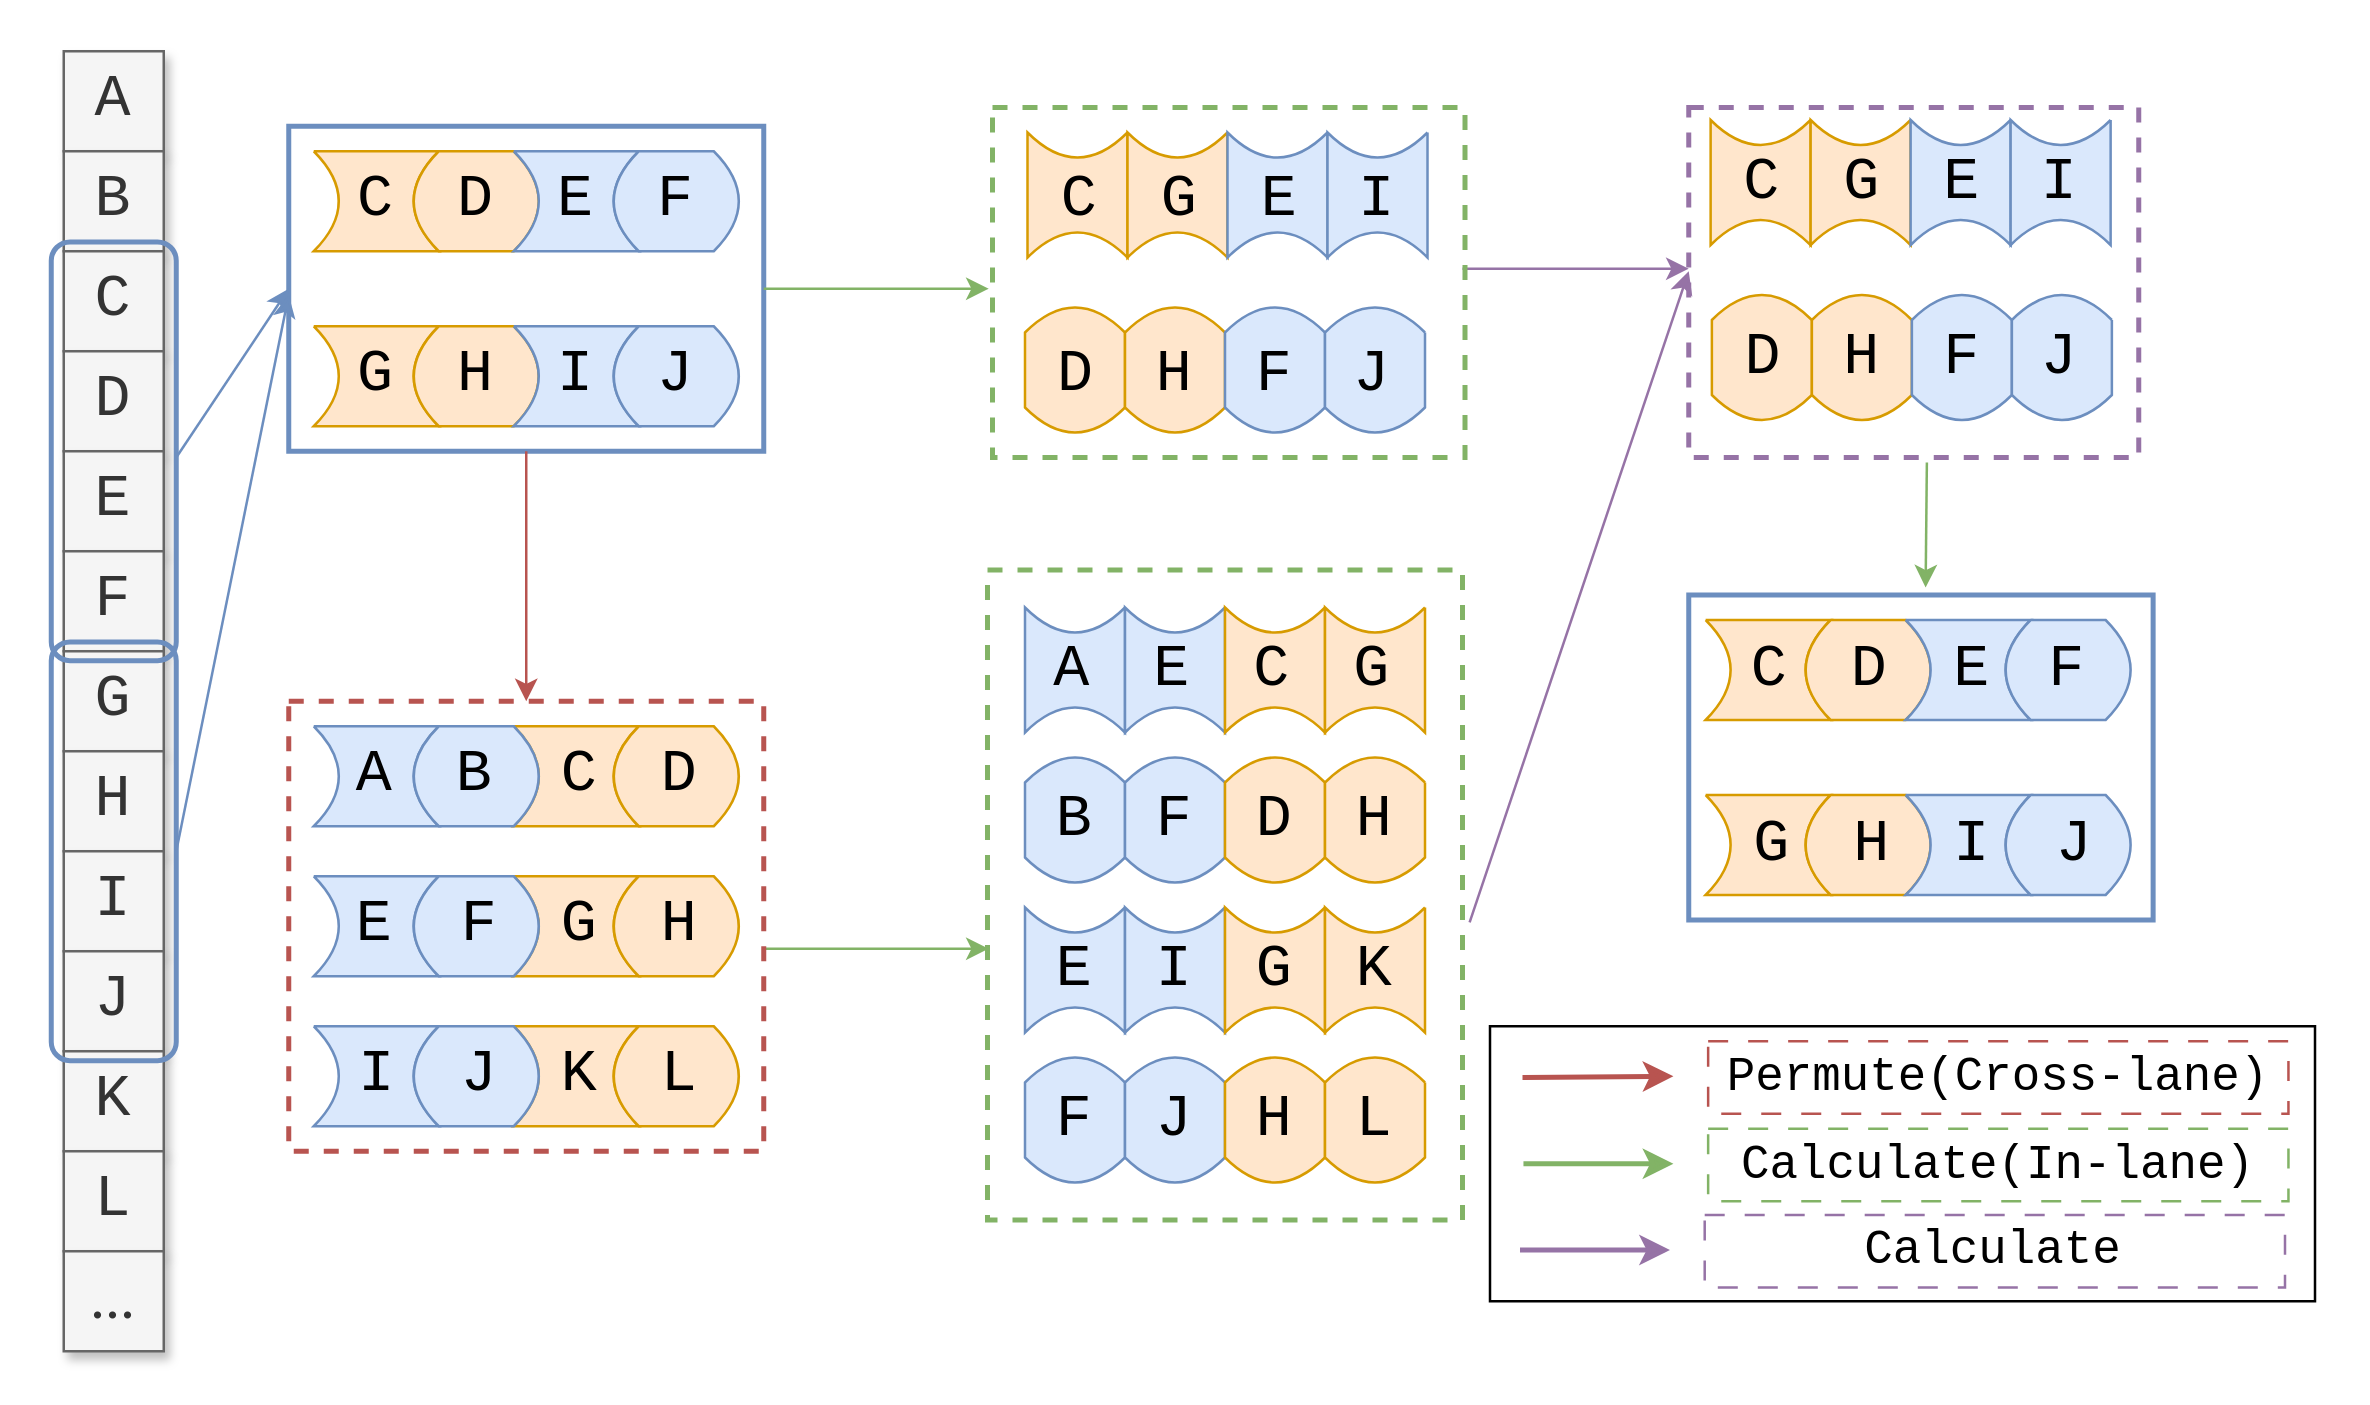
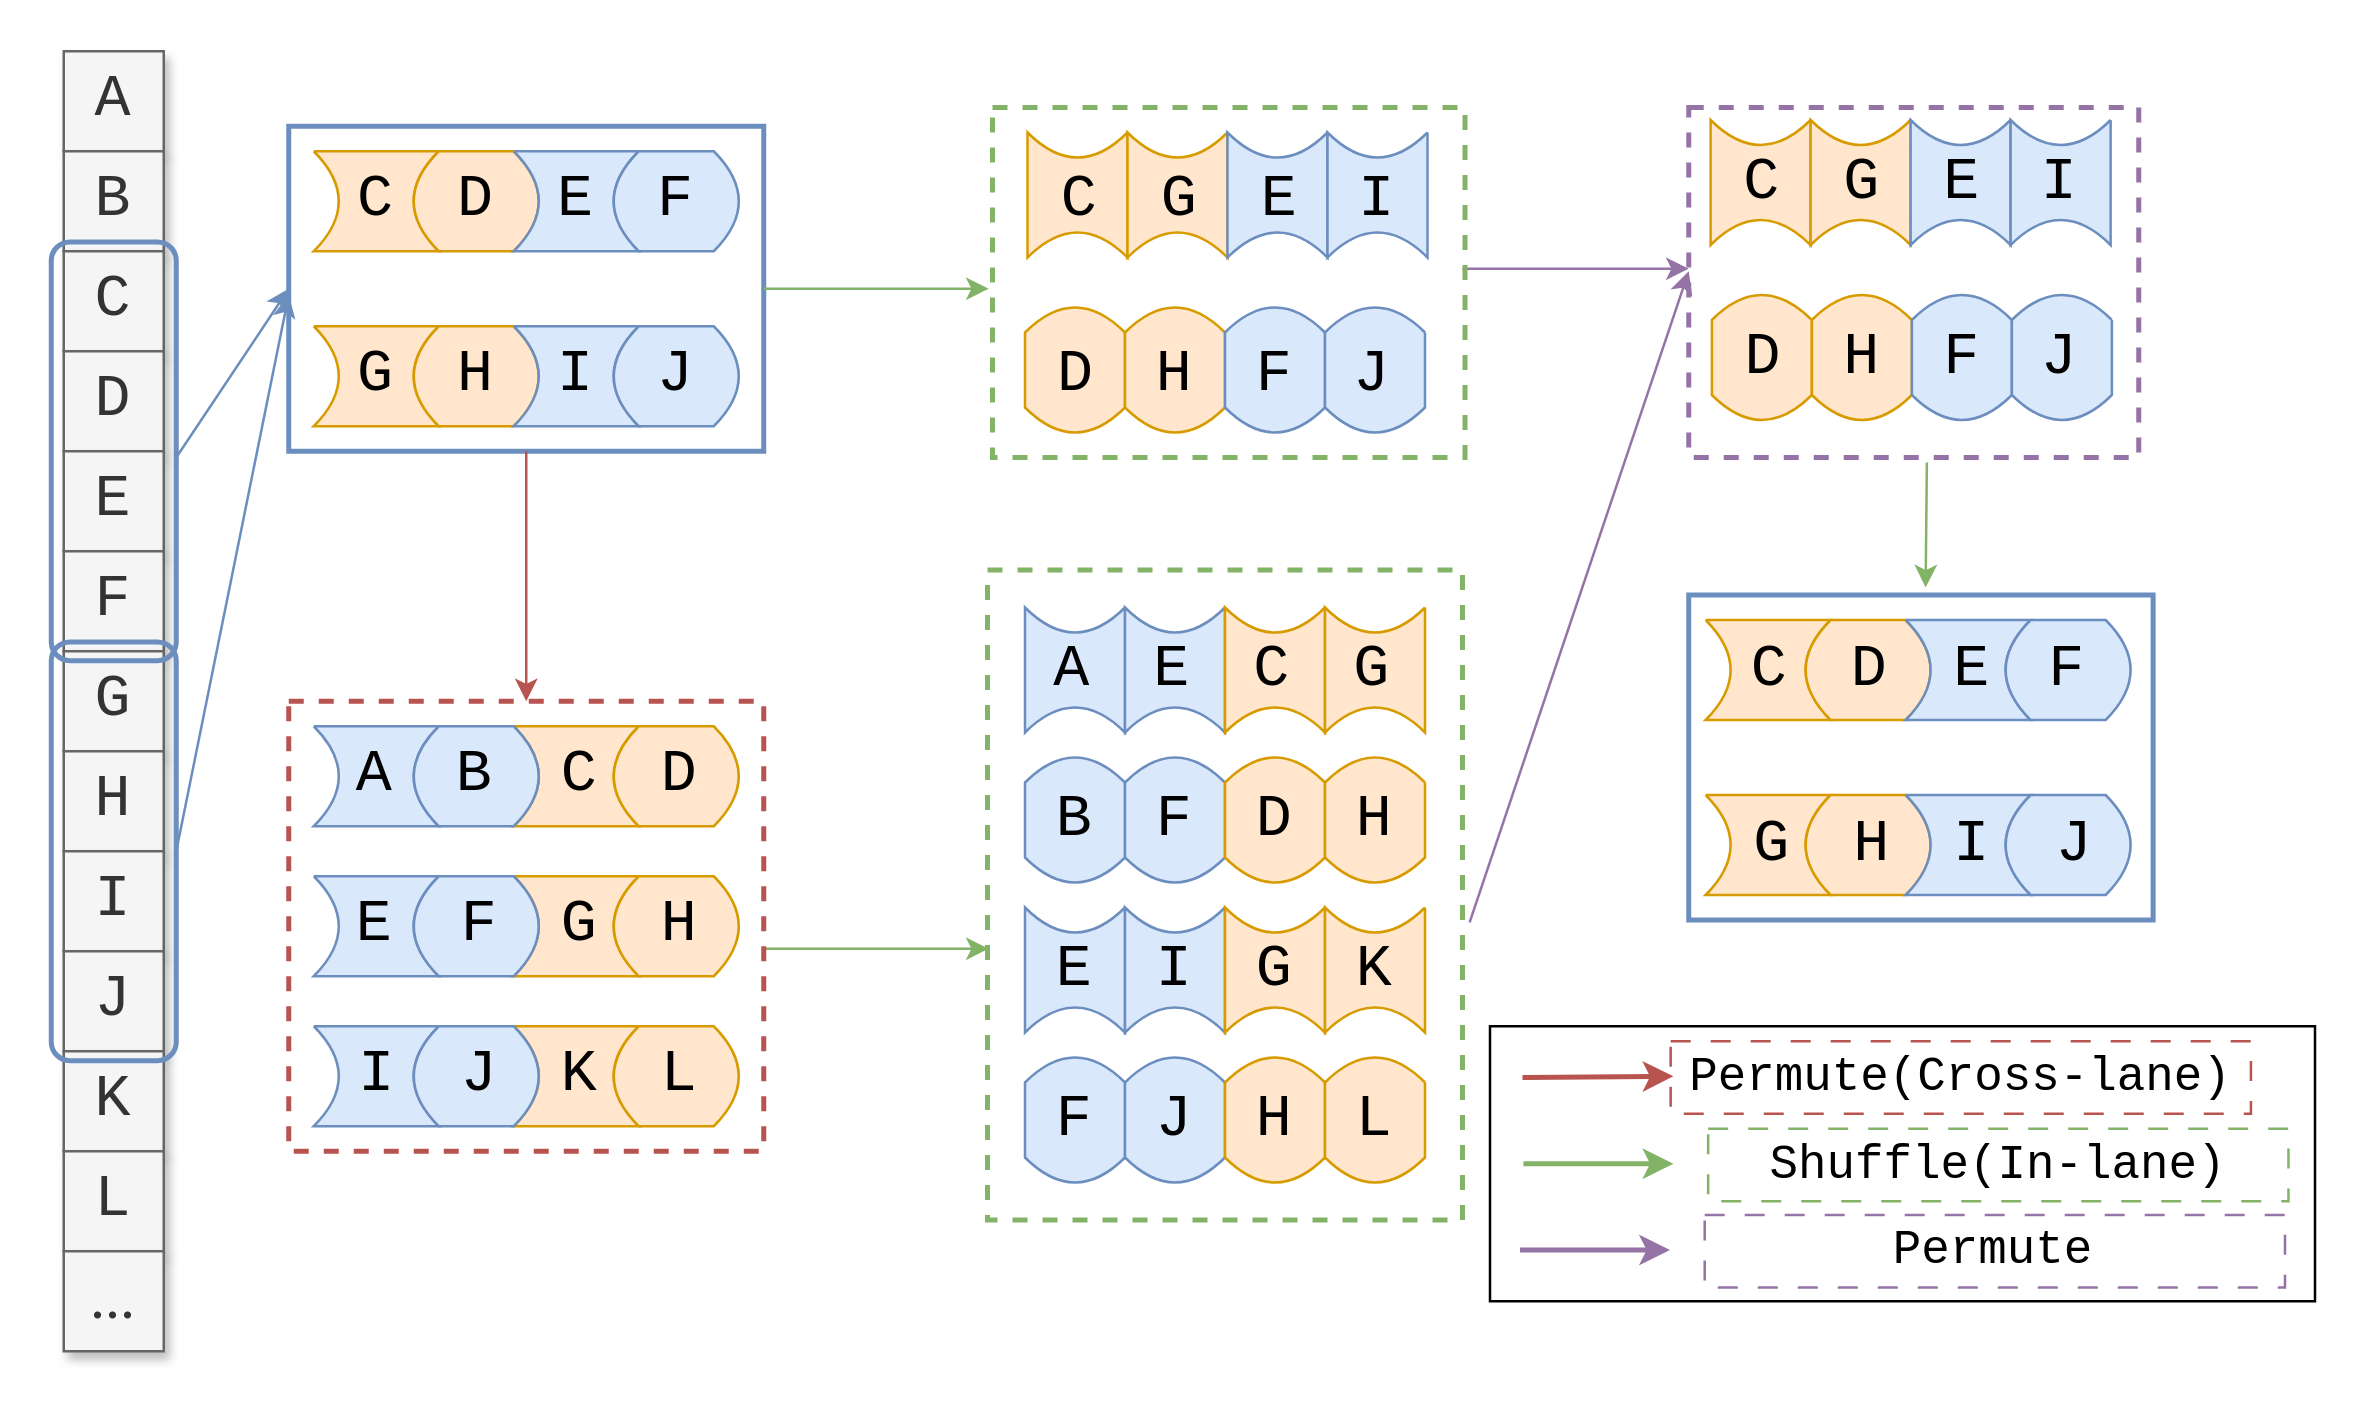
- <mxCell id="108" value="&lt;font style=&quot;font-size: 19px;&quot; face=&quot;Courier New&quot;&gt;Permute(Cross-lane)&lt;/font&gt;" style="text;html=1;strokeColor=#b85450;fillColor=none;align=center;verticalAlign=middle;whiteSpace=wrap;rounded=0;dashed=1;strokeWidth=1;dashPattern=8 8;" vertex="1" parent="106"><mxGeometry x="87.26" y="6" width="232.12" height="29" as="geometry" /></mxCell>
+ <mxCell id="108" value="&lt;font style=&quot;font-size: 19px;&quot; face=&quot;Courier New&quot;&gt;Permute(Cross-lane)&lt;/font&gt;" style="text;html=1;strokeColor=#b85450;fillColor=none;align=center;verticalAlign=middle;whiteSpace=wrap;rounded=0;dashed=1;strokeWidth=1;dashPattern=8 8;" vertex="1" parent="106"><mxGeometry x="72.26" y="6" width="232.12" height="29" as="geometry" /></mxCell>
- <mxCell id="109" value="&lt;font style=&quot;font-size: 19px;&quot; face=&quot;Courier New&quot;&gt;Calculate(In-lane)&lt;/font&gt;" style="text;html=1;strokeColor=#82b366;fillColor=none;align=center;verticalAlign=middle;whiteSpace=wrap;rounded=0;dashed=1;strokeWidth=1;dashPattern=8 8;" vertex="1" parent="106"><mxGeometry x="87.26" y="41" width="232.12" height="29" as="geometry" /></mxCell>
+ <mxCell id="109" value="&lt;font style=&quot;font-size: 19px;&quot; face=&quot;Courier New&quot;&gt;Shuffle(In-lane)&lt;/font&gt;" style="text;html=1;strokeColor=#82b366;fillColor=none;align=center;verticalAlign=middle;whiteSpace=wrap;rounded=0;dashed=1;strokeWidth=1;dashPattern=8 8;" vertex="1" parent="106"><mxGeometry x="87.26" y="41" width="232.12" height="29" as="geometry" /></mxCell>
- <mxCell id="111" value="&lt;font style=&quot;font-size: 19px;&quot; face=&quot;Courier New&quot;&gt;Calculate&lt;/font&gt;" style="text;html=1;strokeColor=#9673a6;fillColor=none;align=center;verticalAlign=middle;whiteSpace=wrap;rounded=0;dashed=1;strokeWidth=1;dashPattern=8 8;" vertex="1" parent="106"><mxGeometry x="85.88" y="75.5" width="232.12" height="29" as="geometry" /></mxCell>
+ <mxCell id="111" value="&lt;font style=&quot;font-size: 19px;&quot; face=&quot;Courier New&quot;&gt;Permute&lt;/font&gt;" style="text;html=1;strokeColor=#9673a6;fillColor=none;align=center;verticalAlign=middle;whiteSpace=wrap;rounded=0;dashed=1;strokeWidth=1;dashPattern=8 8;" vertex="1" parent="106"><mxGeometry x="85.88" y="75.5" width="232.12" height="29" as="geometry" /></mxCell>
